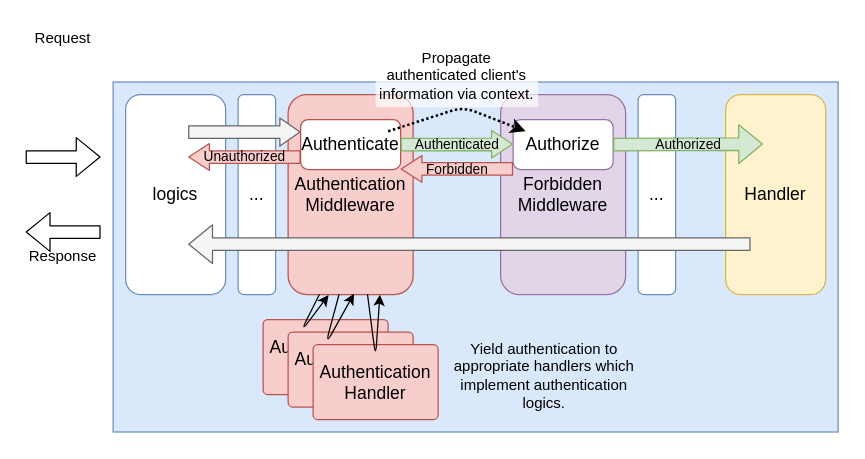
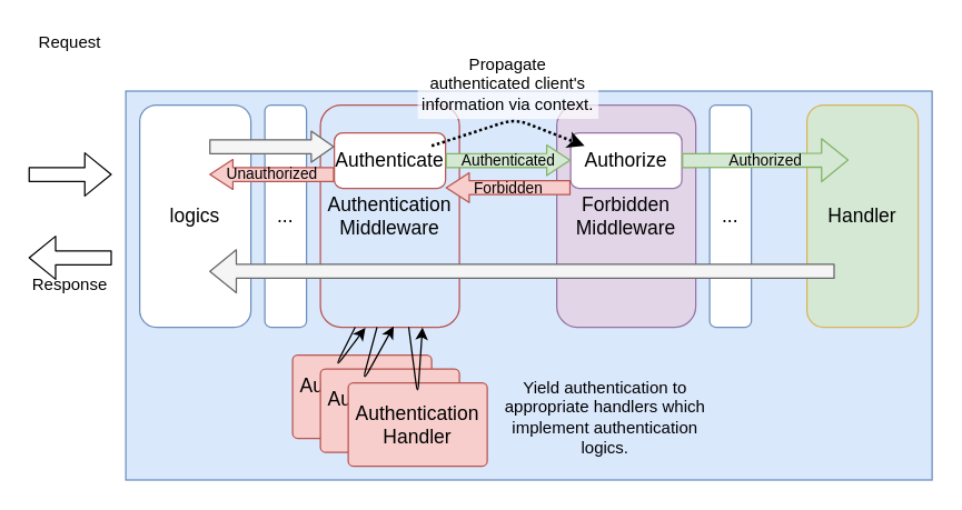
- <mxCell id="3" value="Authentication&lt;br&gt;Middleware" style="rounded=1;whiteSpace=wrap;html=1;fontSize=14;strokeColor=#b85450;fillColor=#f8cecc;" parent="1" vertex="1"><mxGeometry x="230" y="75" width="100" height="160" as="geometry" /></mxCell>
+ <mxCell id="3" value="Authentication&lt;br&gt;Middleware" style="rounded=1;whiteSpace=wrap;html=1;fontSize=14;strokeColor=#b85450;fillColor=#dae8fc;" parent="1" vertex="1"><mxGeometry x="230" y="75" width="100" height="160" as="geometry" /></mxCell>
- <mxCell id="4" value="Handler&lt;br&gt;" style="rounded=1;whiteSpace=wrap;html=1;fontSize=14;strokeColor=#d6b656;fillColor=#fff2cc;" parent="1" vertex="1"><mxGeometry x="580" y="75" width="80" height="160" as="geometry" /></mxCell>
+ <mxCell id="4" value="Handler&lt;br&gt;" style="rounded=1;whiteSpace=wrap;html=1;fontSize=14;strokeColor=#d6b656;fillColor=#d5e8d4;" parent="1" vertex="1"><mxGeometry x="580" y="75" width="80" height="160" as="geometry" /></mxCell>
